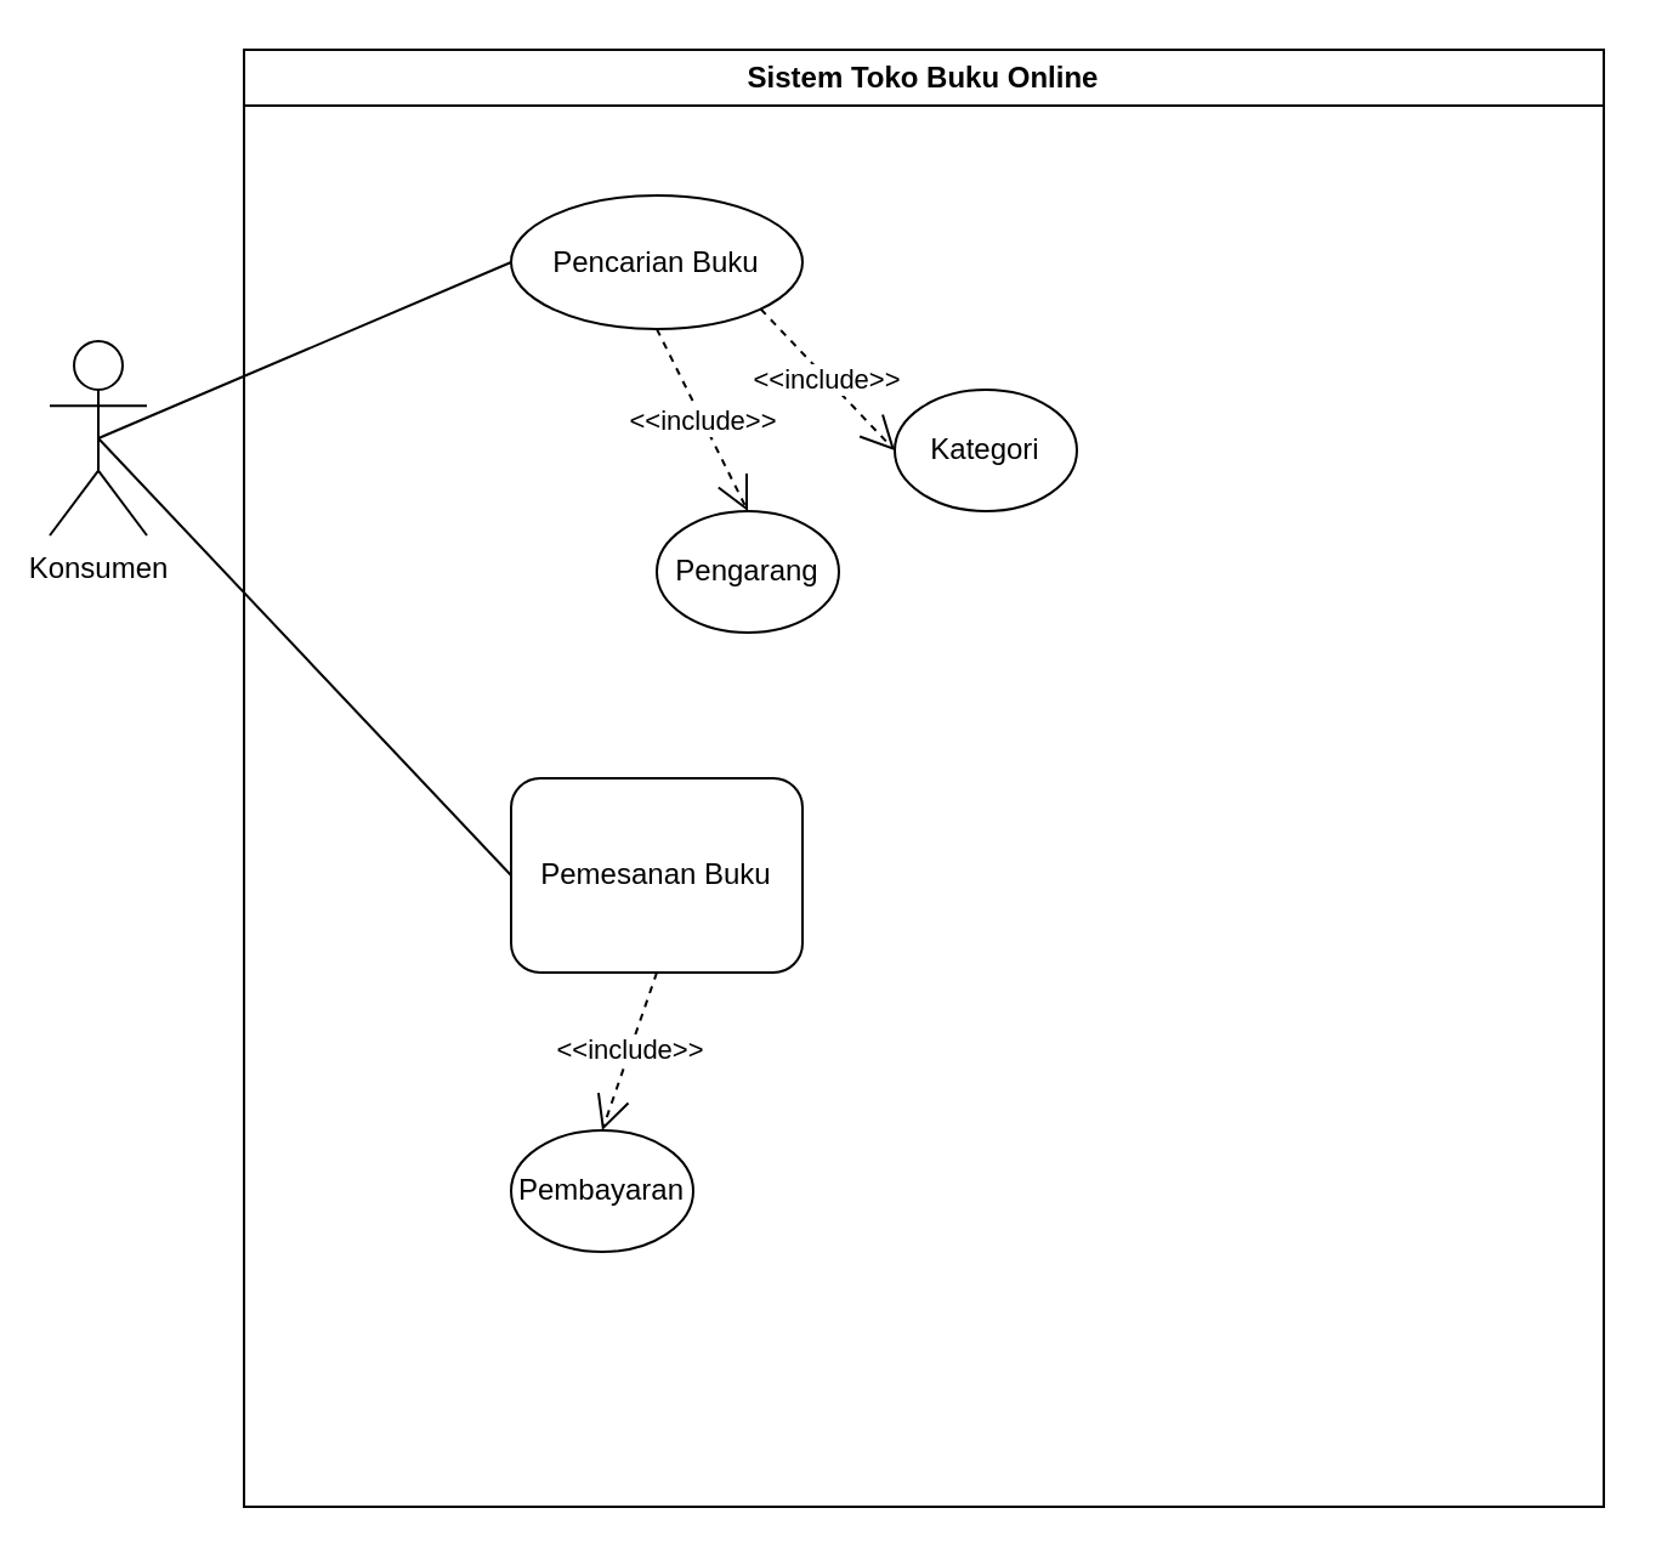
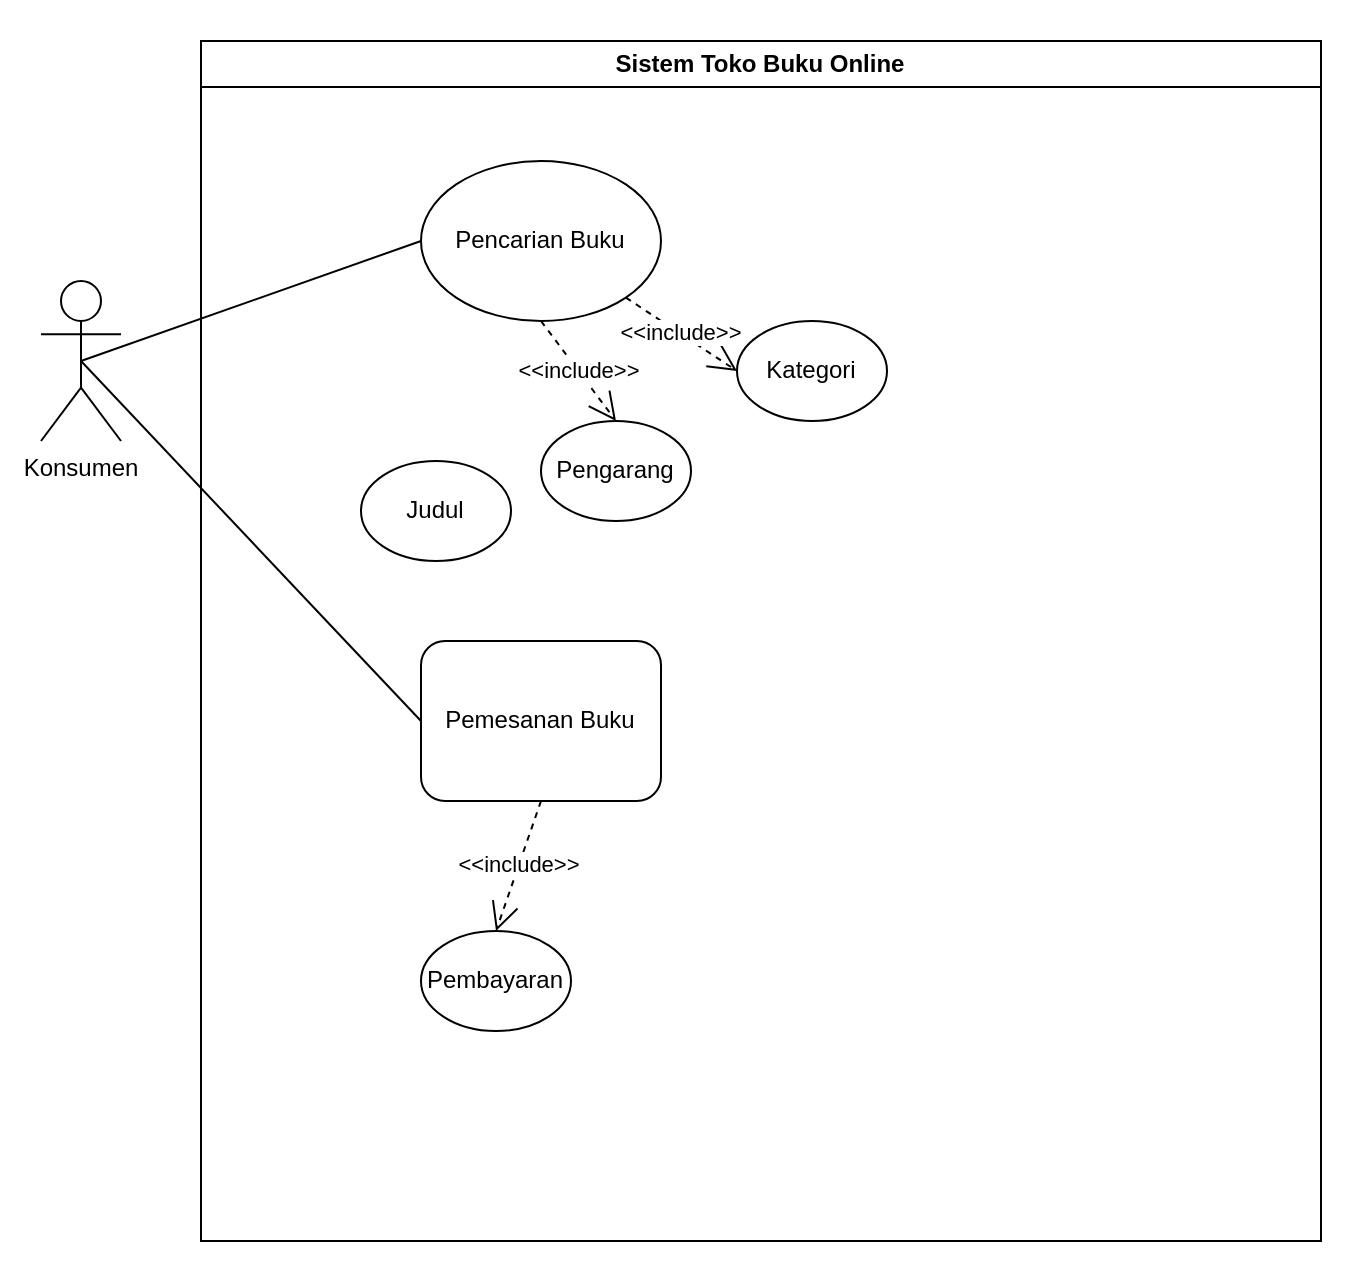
- <mxCell id="4" value="Pencarian Buku" style="ellipse;whiteSpace=wrap;html=1;" vertex="1" parent="3"><mxGeometry x="110" y="60" width="120" height="55" as="geometry" /></mxCell>
+ <mxCell id="4" value="Pencarian Buku" style="ellipse;whiteSpace=wrap;html=1;" vertex="1" parent="3"><mxGeometry x="110" y="60" width="120" height="80" as="geometry" /></mxCell>
+ <mxCell id="5" value="Judul" style="ellipse;whiteSpace=wrap;html=1;" vertex="1" parent="3"><mxGeometry x="80" y="210" width="75" height="50" as="geometry" /></mxCell>
